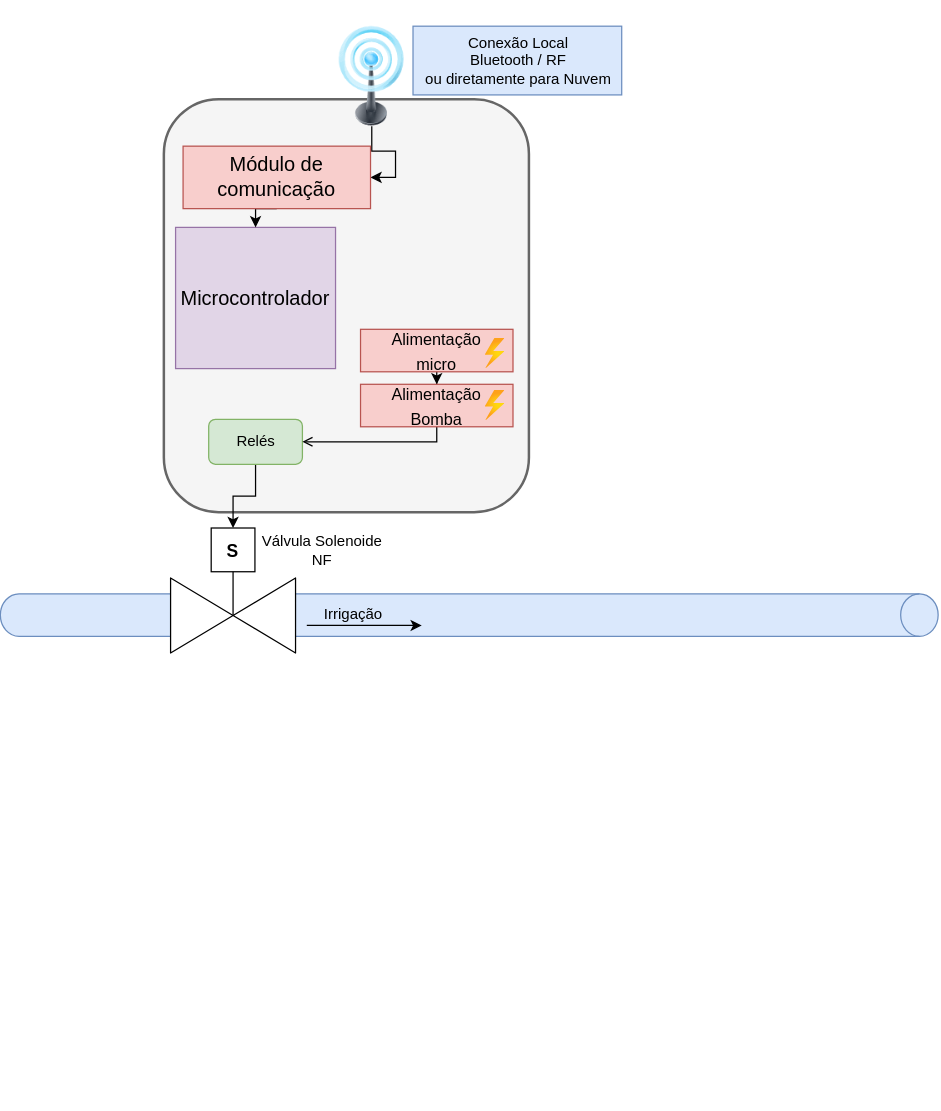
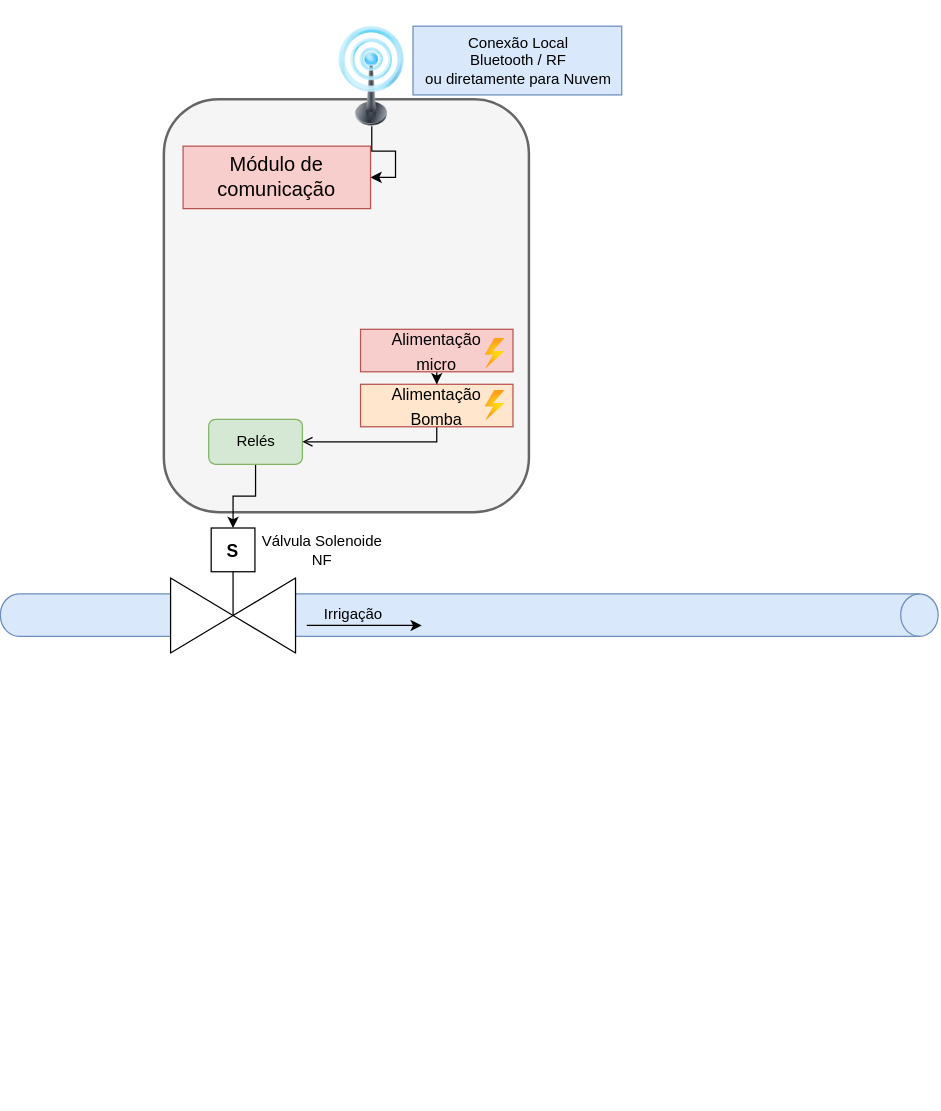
- <mxCell id="8" style="edgeStyle=orthogonalEdgeStyle;rounded=0;orthogonalLoop=1;jettySize=auto;html=1;exitX=0.5;exitY=1;exitDx=0;exitDy=0;entryX=0.5;entryY=0;entryDx=0;entryDy=0;" edge="1" parent="1" source="9" target="7"><mxGeometry relative="1" as="geometry" /></mxCell>
- <mxCell id="7" value="&lt;font style=&quot;font-size: 16px;&quot;&gt;Microcontrolador&lt;/font&gt;" style="rounded=0;whiteSpace=wrap;html=1;fillColor=#e1d5e7;strokeColor=#9673a6;" vertex="1" parent="1"><mxGeometry x="49" y="181.44" width="128" height="113" as="geometry" /></mxCell>
- <mxCell id="16" value="&lt;font style=&quot;font-size: 13px;&quot;&gt;Alimentação&lt;br&gt;Bomba&lt;br&gt;&lt;/font&gt;" style="rounded=0;whiteSpace=wrap;html=1;fontSize=16;fillColor=#f8cecc;strokeColor=#b85450;" vertex="1" parent="1"><mxGeometry x="197" y="307" width="122" height="34" as="geometry" /></mxCell>
+ <mxCell id="16" value="&lt;font style=&quot;font-size: 13px;&quot;&gt;Alimentação&lt;br&gt;Bomba&lt;br&gt;&lt;/font&gt;" style="rounded=0;whiteSpace=wrap;html=1;fontSize=16;fillColor=#ffe6cc;strokeColor=#b85450;" vertex="1" parent="1"><mxGeometry x="197" y="307" width="122" height="34" as="geometry" /></mxCell>
